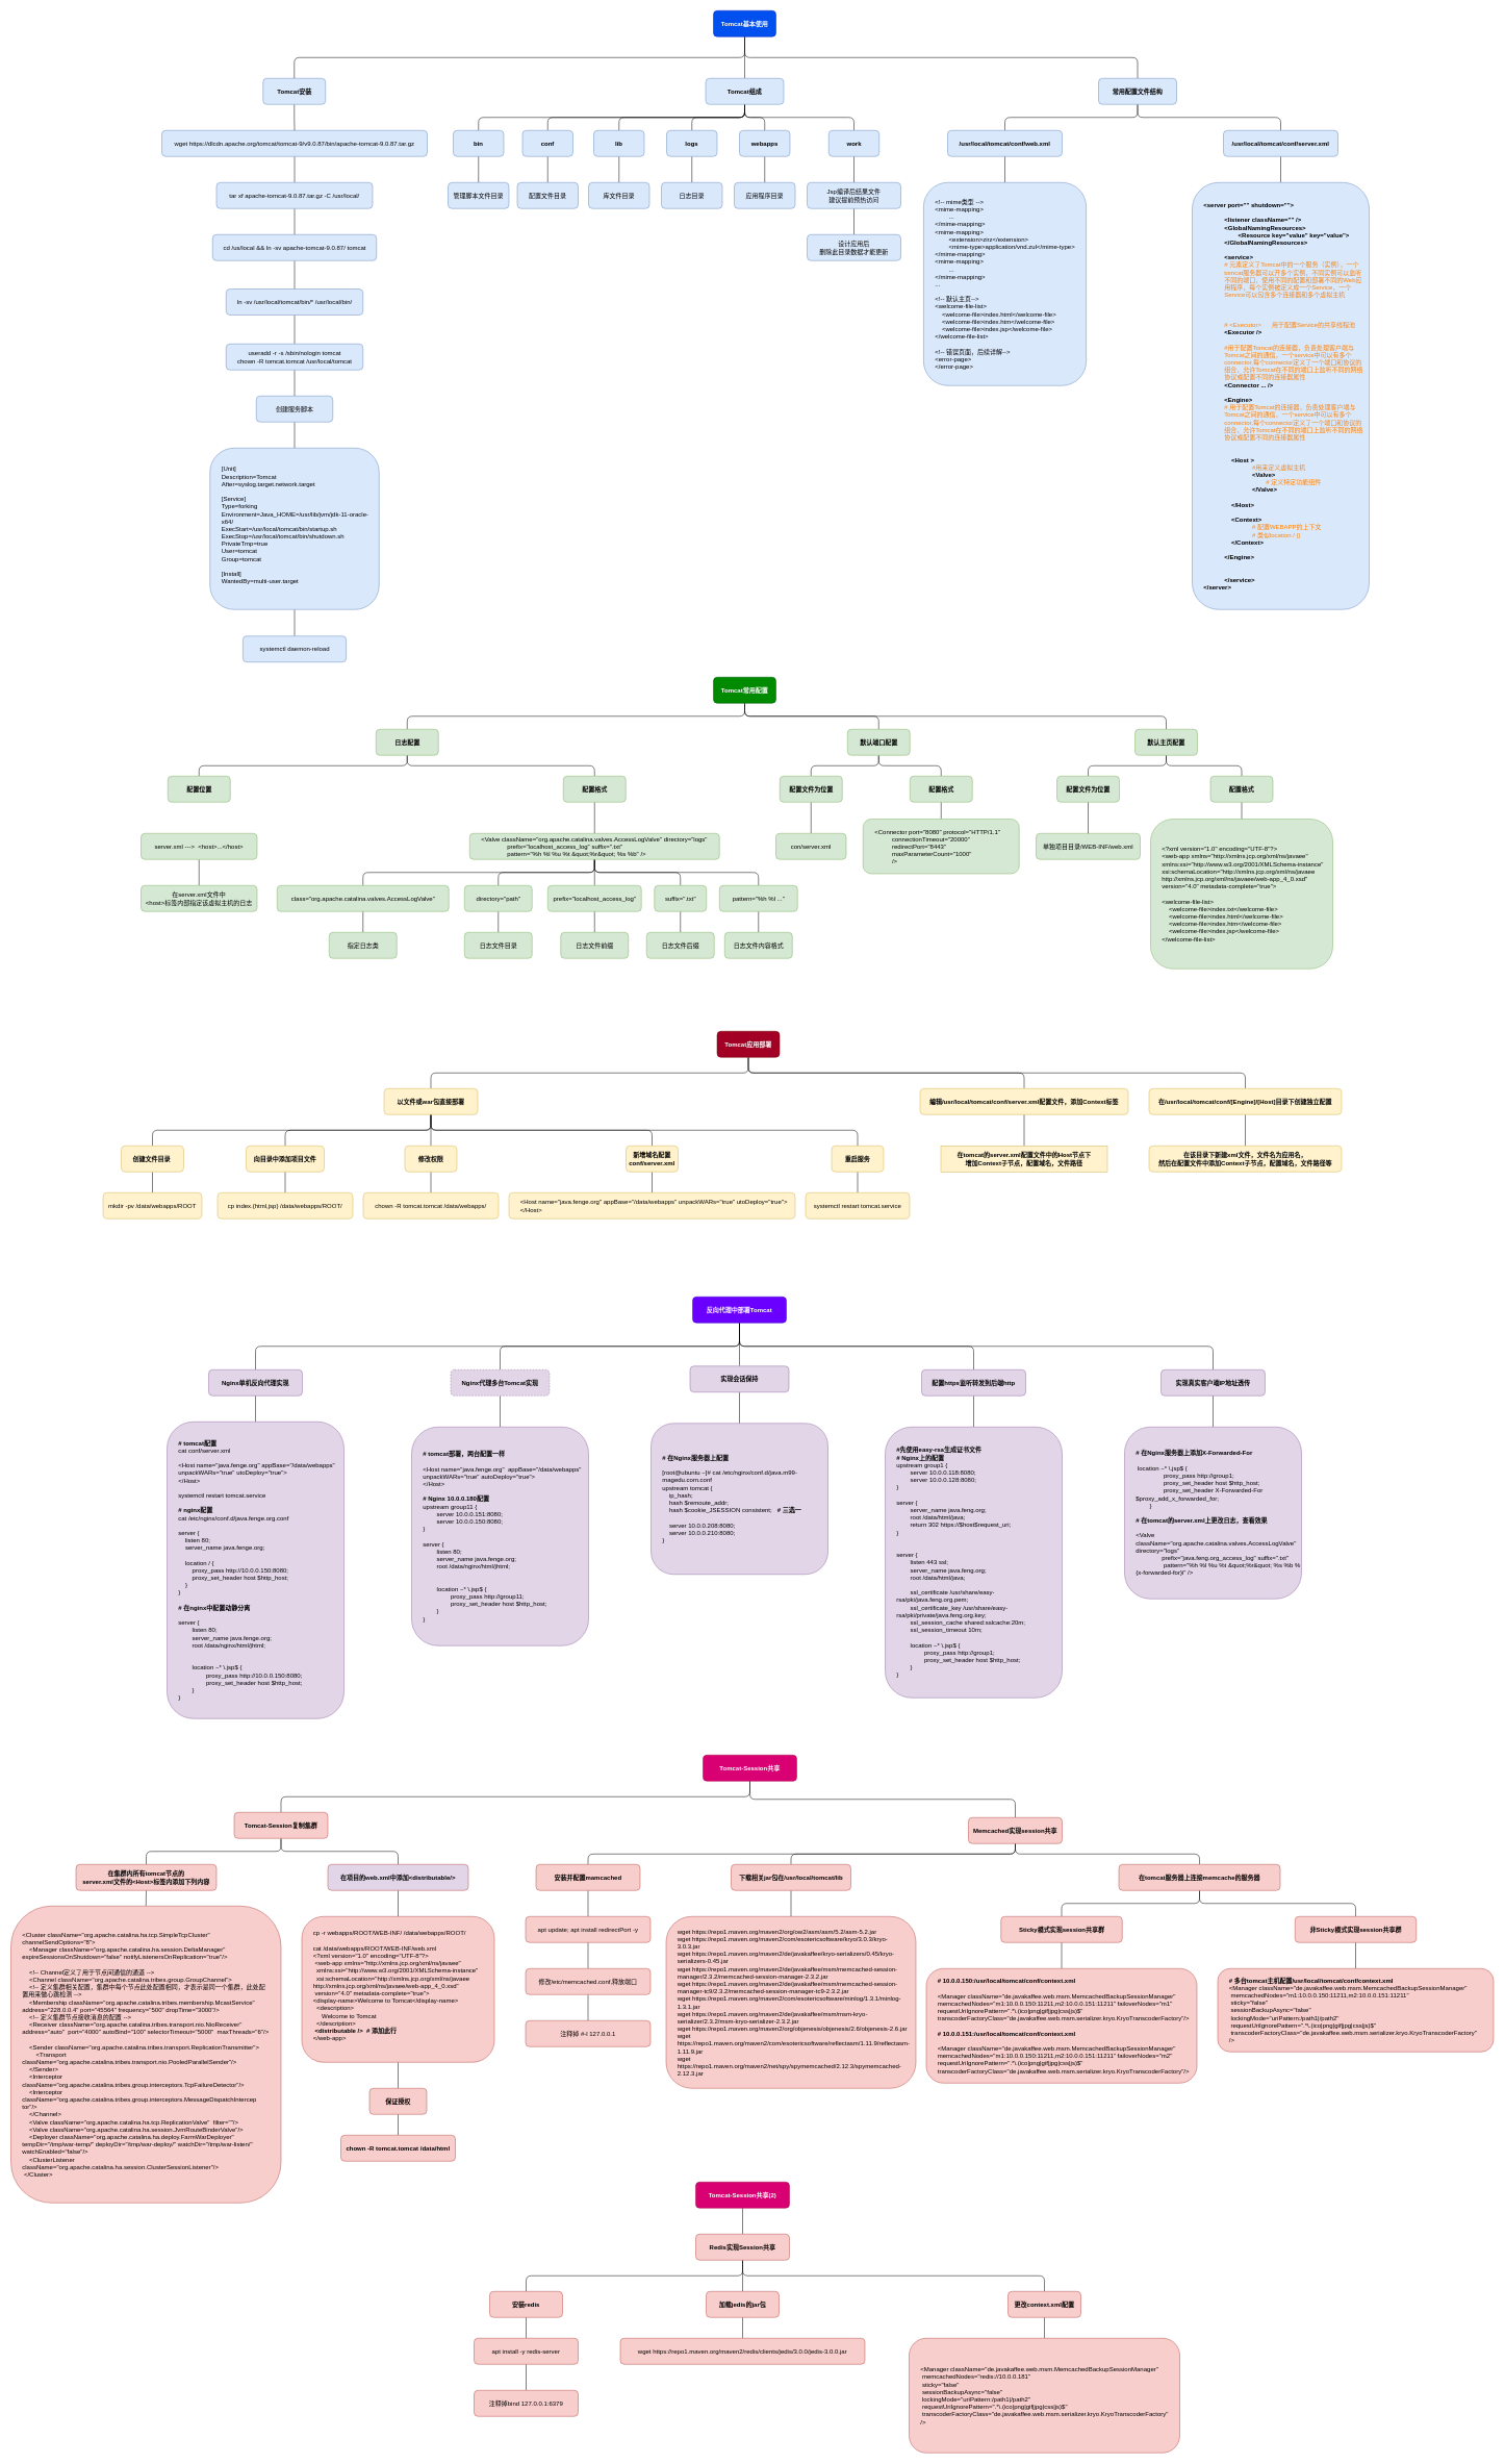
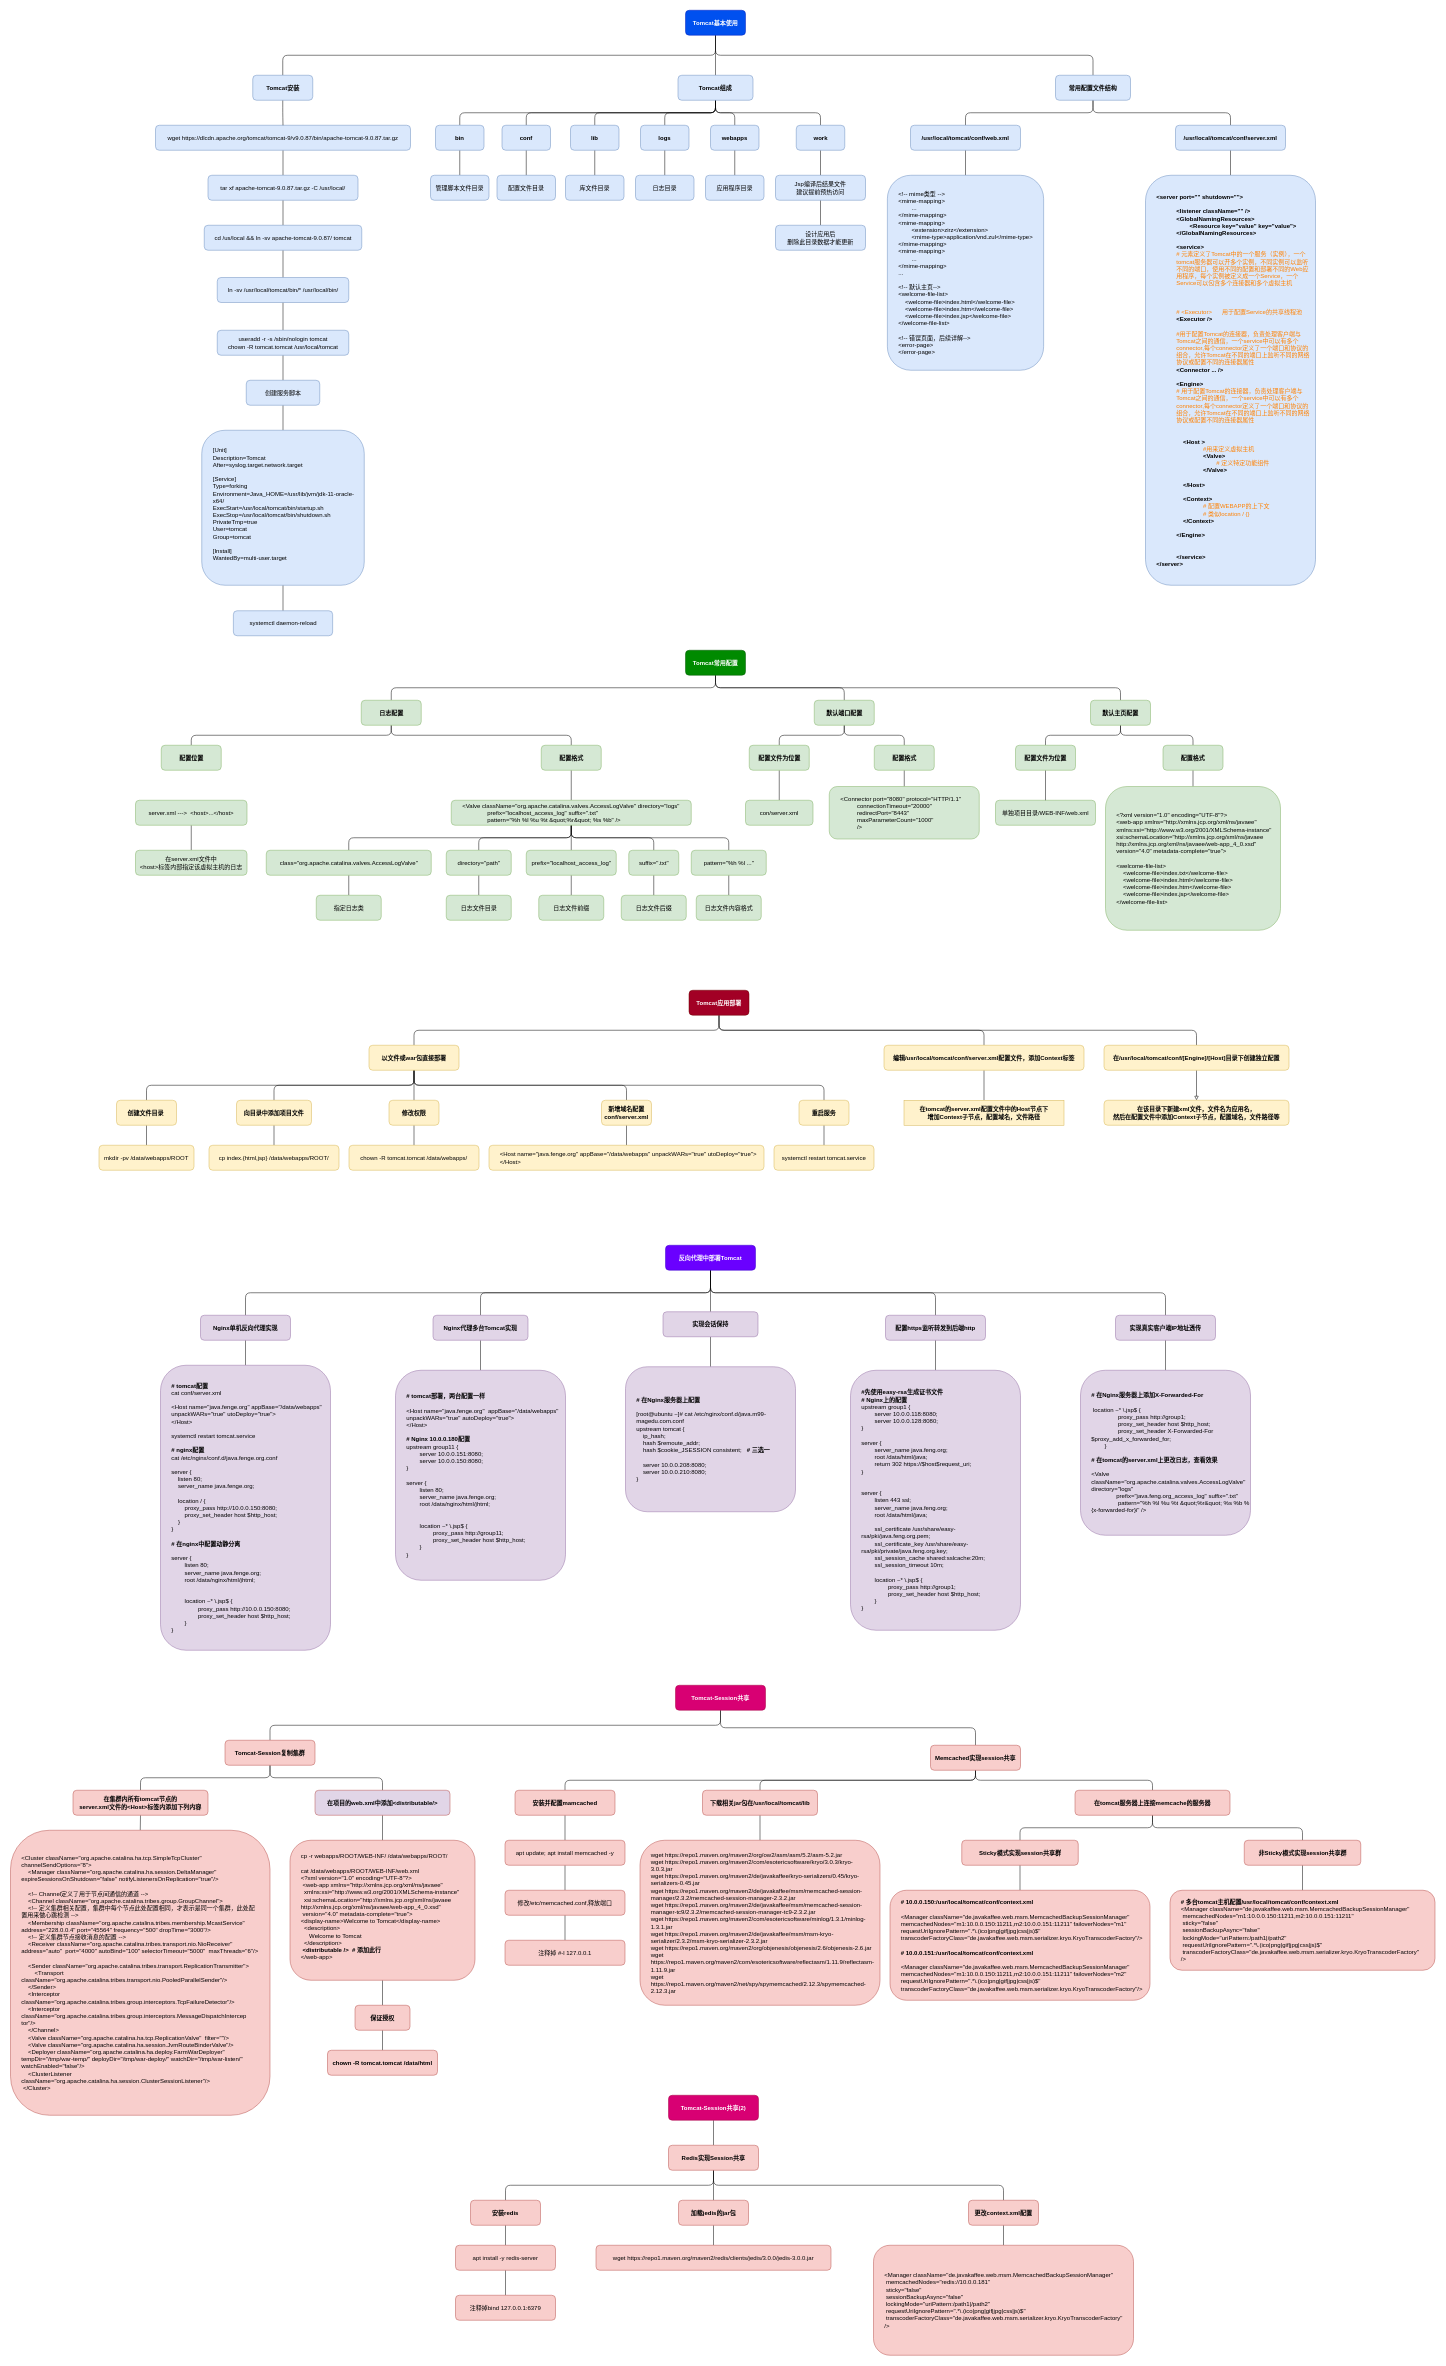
- <mxCell id="142" style="edgeStyle=orthogonalEdgeStyle;curved=0;rounded=1;orthogonalLoop=1;jettySize=auto;html=1;exitX=0.5;exitY=1;exitDx=0;exitDy=0;entryX=0.5;entryY=0;entryDx=0;entryDy=0;strokeColor=default;align=center;verticalAlign=middle;fontFamily=Helvetica;fontSize=11;fontColor=default;labelBackgroundColor=default;endArrow=none;endFill=0;" edge="1" parent="113" source="143" target="144"><mxGeometry relative="1" as="geometry" /></mxCell>
+ <mxCell id="142" style="edgeStyle=orthogonalEdgeStyle;curved=0;rounded=1;orthogonalLoop=1;jettySize=auto;html=1;exitX=0.5;exitY=1;exitDx=0;exitDy=0;entryX=0.5;entryY=0;entryDx=0;entryDy=0;strokeColor=default;align=center;verticalAlign=middle;fontFamily=Helvetica;fontSize=11;fontColor=default;labelBackgroundColor=default;endArrow=block;endFill=0;" edge="1" parent="113" source="143" target="144"><mxGeometry relative="1" as="geometry" /></mxCell>
- <mxCell id="156" value="Nginx代理多台Tomcat实现" style="rounded=1;whiteSpace=wrap;html=1;fillColor=#e1d5e7;strokeColor=#9673a6;fontStyle=1;dashed=1;" vertex="1" parent="145"><mxGeometry x="545" y="140" width="190" height="50" as="geometry" /></mxCell>
+ <mxCell id="156" value="Nginx代理多台Tomcat实现" style="rounded=1;whiteSpace=wrap;html=1;fillColor=#e1d5e7;strokeColor=#9673a6;fontStyle=1" vertex="1" parent="145"><mxGeometry x="545" y="140" width="190" height="50" as="geometry" /></mxCell>
- <mxCell id="200" value="apt update; apt install redirectPort -y" style="rounded=1;whiteSpace=wrap;html=1;fillColor=#f8cecc;strokeColor=#b85450;fontStyle=0" vertex="1" parent="167"><mxGeometry x="989" y="310" width="240" height="50" as="geometry" /></mxCell>
+ <mxCell id="200" value="apt update; apt install memcached -y" style="rounded=1;whiteSpace=wrap;html=1;fillColor=#f8cecc;strokeColor=#b85450;fontStyle=0" vertex="1" parent="167"><mxGeometry x="989" y="310" width="240" height="50" as="geometry" /></mxCell>
